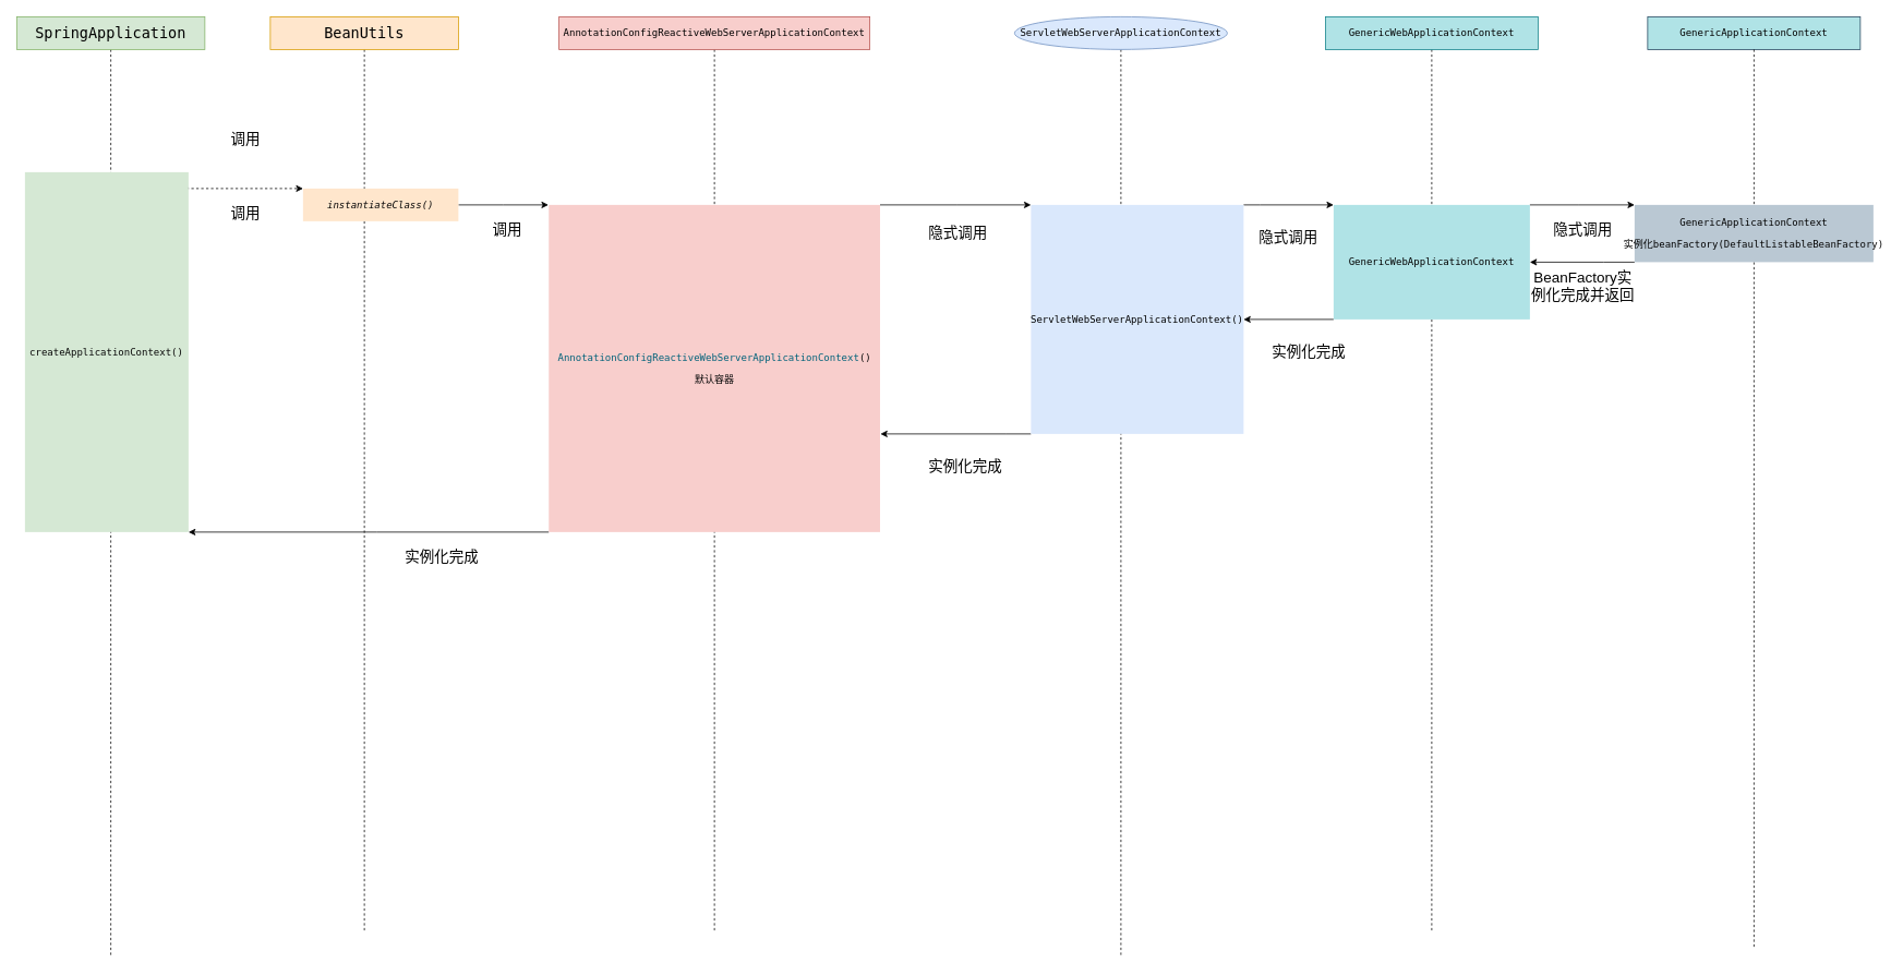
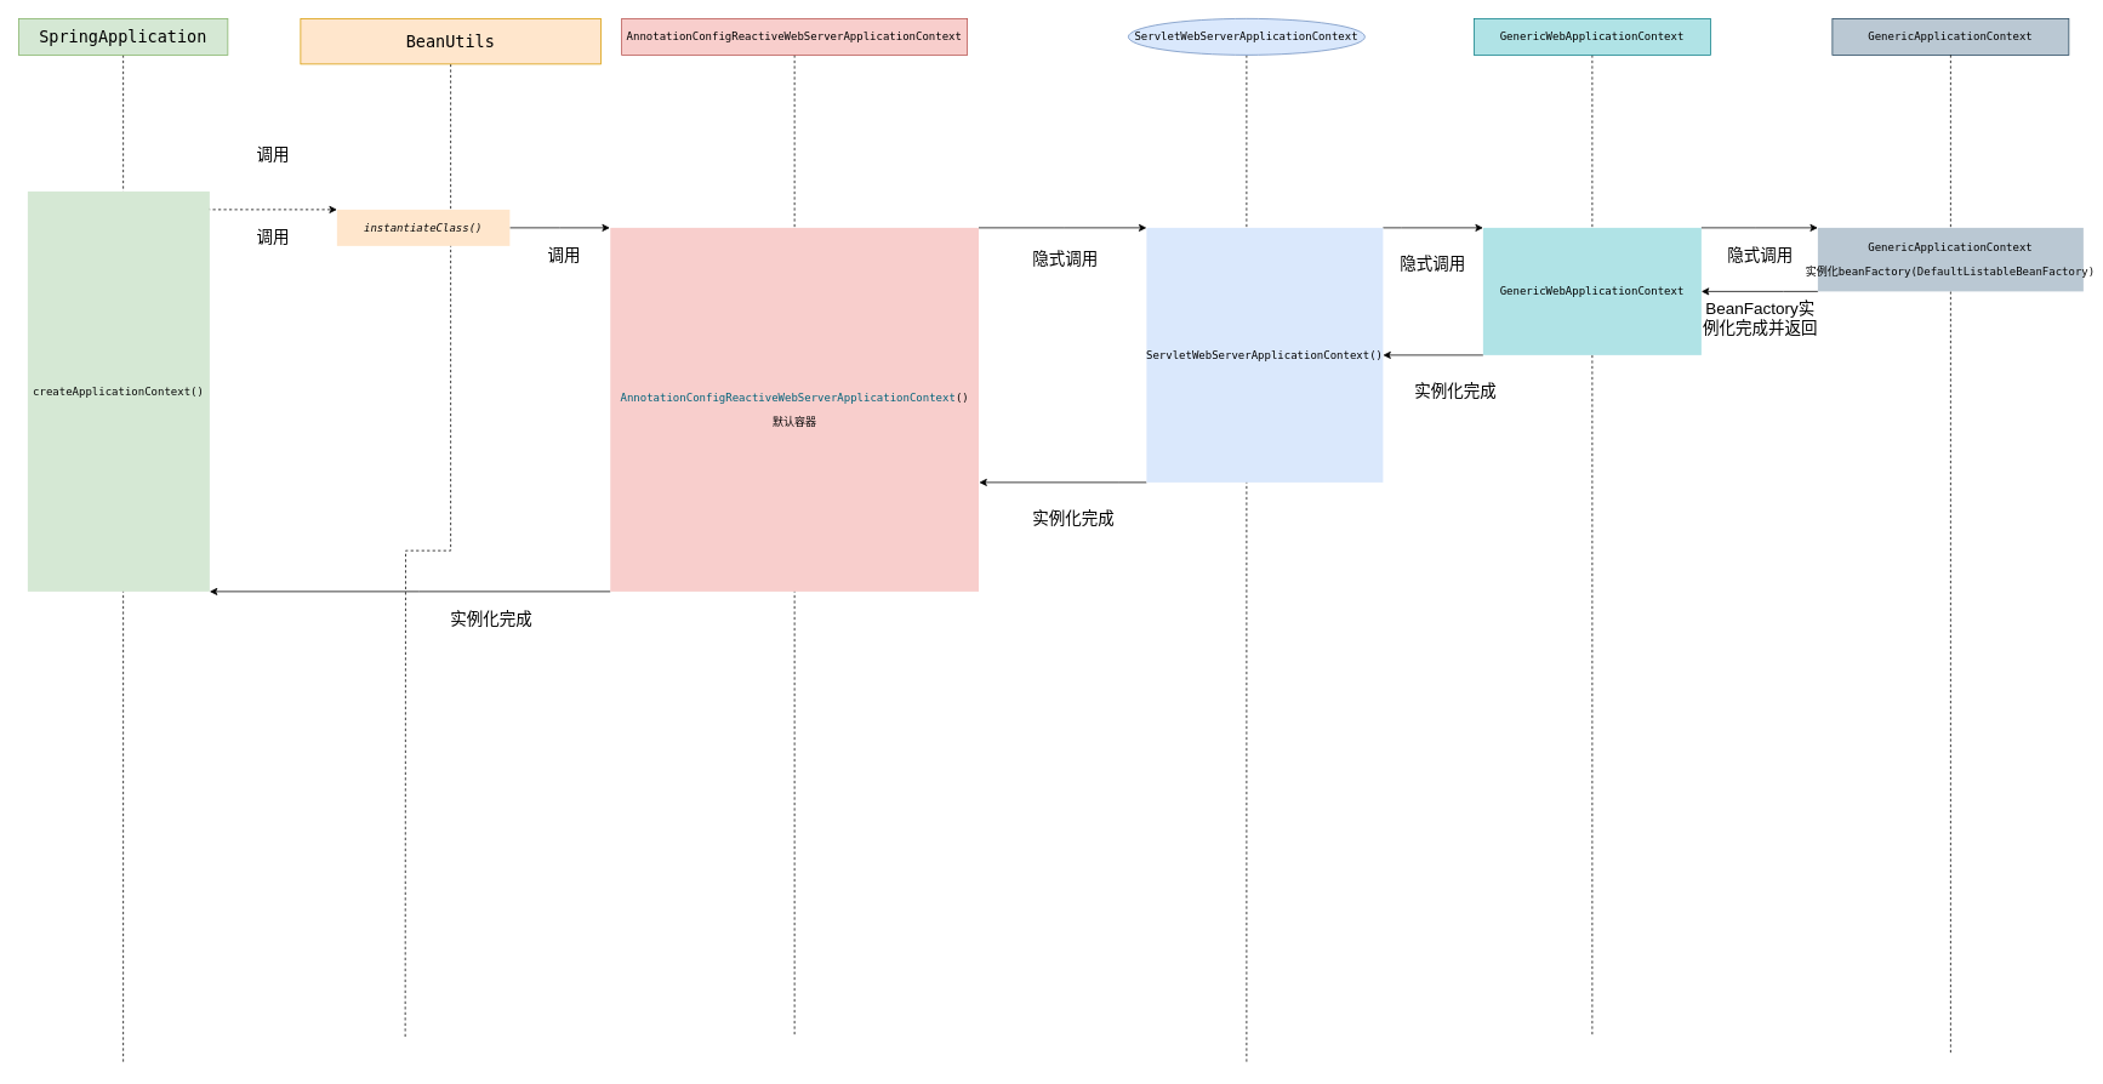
- <mxCell id="7" value="&lt;pre style=&quot;color: rgb(8 , 8 , 8) ; font-family: &amp;quot;jetbrains mono&amp;quot; , monospace ; font-size: 13.5pt&quot;&gt;&lt;pre style=&quot;font-family: &amp;quot;jetbrains mono&amp;quot;, monospace; font-size: 13.5pt;&quot;&gt;&lt;span style=&quot;color: #000000&quot;&gt;BeanUtils&lt;/span&gt;&lt;/pre&gt;&lt;/pre&gt;" style="rounded=0;whiteSpace=wrap;html=1;fillColor=#ffe6cc;strokeColor=#d79b00;" parent="1" vertex="1"><mxGeometry x="330" y="20" width="230" height="40" as="geometry" /></mxCell>
+ <mxCell id="7" value="&lt;pre style=&quot;color: rgb(8 , 8 , 8) ; font-family: &amp;quot;jetbrains mono&amp;quot; , monospace ; font-size: 13.5pt&quot;&gt;&lt;pre style=&quot;font-family: &amp;quot;jetbrains mono&amp;quot;, monospace; font-size: 13.5pt;&quot;&gt;&lt;span style=&quot;color: #000000&quot;&gt;BeanUtils&lt;/span&gt;&lt;/pre&gt;&lt;/pre&gt;" style="rounded=0;whiteSpace=wrap;html=1;fillColor=#ffe6cc;strokeColor=#d79b00;" parent="1" vertex="1"><mxGeometry x="330" y="20" width="330" height="50" as="geometry" /></mxCell>
- <mxCell id="26" value="&lt;pre style=&quot;font-family: &amp;quot;jetbrains mono&amp;quot; , monospace&quot;&gt;&lt;pre style=&quot;font-family: &amp;quot;jetbrains mono&amp;quot; , monospace&quot;&gt;&lt;pre style=&quot;font-family: &amp;quot;jetbrains mono&amp;quot; , monospace&quot;&gt;&lt;pre style=&quot;color: rgb(8 , 8 , 8) ; font-family: &amp;quot;jetbrains mono&amp;quot; , monospace&quot;&gt;&lt;pre style=&quot;font-family: &amp;quot;jetbrains mono&amp;quot; , monospace&quot;&gt;&lt;pre style=&quot;font-family: &amp;quot;jetbrains mono&amp;quot; , monospace&quot;&gt;&lt;pre style=&quot;font-family: &amp;quot;jetbrains mono&amp;quot;, monospace;&quot;&gt;&lt;span style=&quot;color: rgb(0 , 0 , 0)&quot;&gt;&lt;font style=&quot;font-size: 12px&quot;&gt;GenericApplicationContext&lt;/font&gt;&lt;/span&gt;&lt;/pre&gt;&lt;/pre&gt;&lt;/pre&gt;&lt;/pre&gt;&lt;/pre&gt;&lt;/pre&gt;&lt;/pre&gt;" style="rounded=0;whiteSpace=wrap;html=1;fillColor=#b0e3e6;strokeColor=#23445d;" parent="1" vertex="1"><mxGeometry x="2014" y="20" width="260" height="40" as="geometry" /></mxCell>
+ <mxCell id="26" value="&lt;pre style=&quot;font-family: &amp;quot;jetbrains mono&amp;quot; , monospace&quot;&gt;&lt;pre style=&quot;font-family: &amp;quot;jetbrains mono&amp;quot; , monospace&quot;&gt;&lt;pre style=&quot;font-family: &amp;quot;jetbrains mono&amp;quot; , monospace&quot;&gt;&lt;pre style=&quot;color: rgb(8 , 8 , 8) ; font-family: &amp;quot;jetbrains mono&amp;quot; , monospace&quot;&gt;&lt;pre style=&quot;font-family: &amp;quot;jetbrains mono&amp;quot; , monospace&quot;&gt;&lt;pre style=&quot;font-family: &amp;quot;jetbrains mono&amp;quot; , monospace&quot;&gt;&lt;pre style=&quot;font-family: &amp;quot;jetbrains mono&amp;quot;, monospace;&quot;&gt;&lt;span style=&quot;color: rgb(0 , 0 , 0)&quot;&gt;&lt;font style=&quot;font-size: 12px&quot;&gt;GenericApplicationContext&lt;/font&gt;&lt;/span&gt;&lt;/pre&gt;&lt;/pre&gt;&lt;/pre&gt;&lt;/pre&gt;&lt;/pre&gt;&lt;/pre&gt;&lt;/pre&gt;" style="rounded=0;whiteSpace=wrap;html=1;fillColor=#bac8d3;strokeColor=#23445d;" parent="1" vertex="1"><mxGeometry x="2014" y="20" width="260" height="40" as="geometry" /></mxCell>
